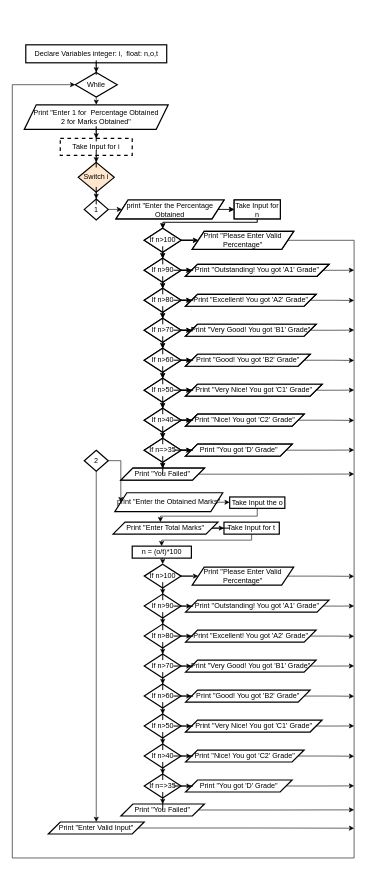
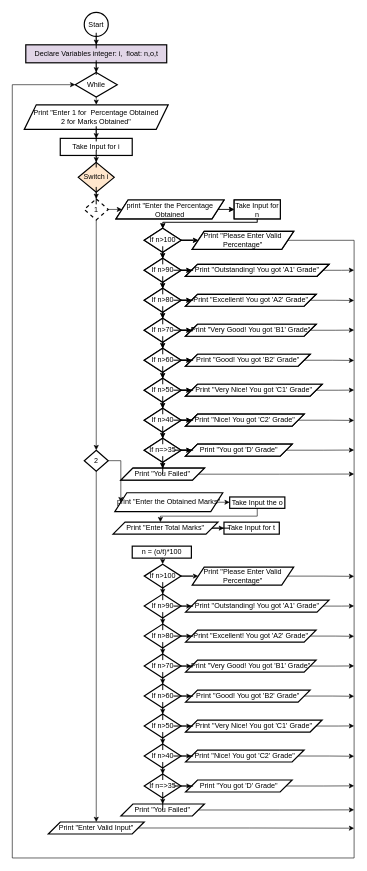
+ <mxCell id="3" value="Start" style="strokeWidth=2;html=1;shape=mxgraph.flowchart.start_2;whiteSpace=wrap;container=0;" parent="2" vertex="1"><mxGeometry x="120" width="40" height="40" as="geometry" /></mxCell>
+ <mxCell id="5" value="" style="edgeStyle=orthogonalEdgeStyle;rounded=0;orthogonalLoop=1;jettySize=auto;html=1;" parent="2" source="3" target="4" edge="1"><mxGeometry relative="1" as="geometry" /></mxCell>
- <mxCell id="4" value="Declare Variables integer: i,&amp;nbsp; float: n,o,t" style="whiteSpace=wrap;html=1;strokeWidth=2;container=0;" parent="2" vertex="1"><mxGeometry x="22.5" y="54" width="235" height="30" as="geometry" /></mxCell>
+ <mxCell id="4" value="Declare Variables integer: i,&amp;nbsp; float: n,o,t" style="whiteSpace=wrap;html=1;strokeWidth=2;container=0;fillColor=#e1d5e7;" parent="2" vertex="1"><mxGeometry x="22.5" y="54" width="235" height="30" as="geometry" /></mxCell>
- <mxCell id="7" value="Take Input for i" style="whiteSpace=wrap;html=1;strokeWidth=2;container=0;dashed=1;" parent="2" vertex="1"><mxGeometry x="80" y="210" width="120" height="28.5" as="geometry" /></mxCell>
+ <mxCell id="7" value="Take Input for i" style="whiteSpace=wrap;html=1;strokeWidth=2;container=0;" parent="2" vertex="1"><mxGeometry x="80" y="210" width="120" height="28.5" as="geometry" /></mxCell>
- <mxCell id="14" value="1" style="rhombus;whiteSpace=wrap;html=1;strokeWidth=2;container=0;" vertex="1" parent="2"><mxGeometry x="120" y="311" width="40" height="35" as="geometry" /></mxCell>
+ <mxCell id="14" value="1" style="rhombus;whiteSpace=wrap;html=1;strokeWidth=2;container=0;dashed=1;" vertex="1" parent="2"><mxGeometry x="120" y="311" width="40" height="35" as="geometry" /></mxCell>
+ <mxCell id="17" value="" style="edgeStyle=orthogonalEdgeStyle;rounded=0;orthogonalLoop=1;jettySize=auto;html=1;" edge="1" parent="2" source="14" target="16"><mxGeometry relative="1" as="geometry" /></mxCell>
- <mxCell id="114" value="" style="edgeStyle=orthogonalEdgeStyle;rounded=0;orthogonalLoop=1;jettySize=auto;html=1;" edge="1" parent="2" source="111" target="113"><mxGeometry relative="1" as="geometry"><Array as="points"><mxPoint x="399" y="880" /><mxPoint x="249" y="880" /></Array></mxGeometry></mxCell>
